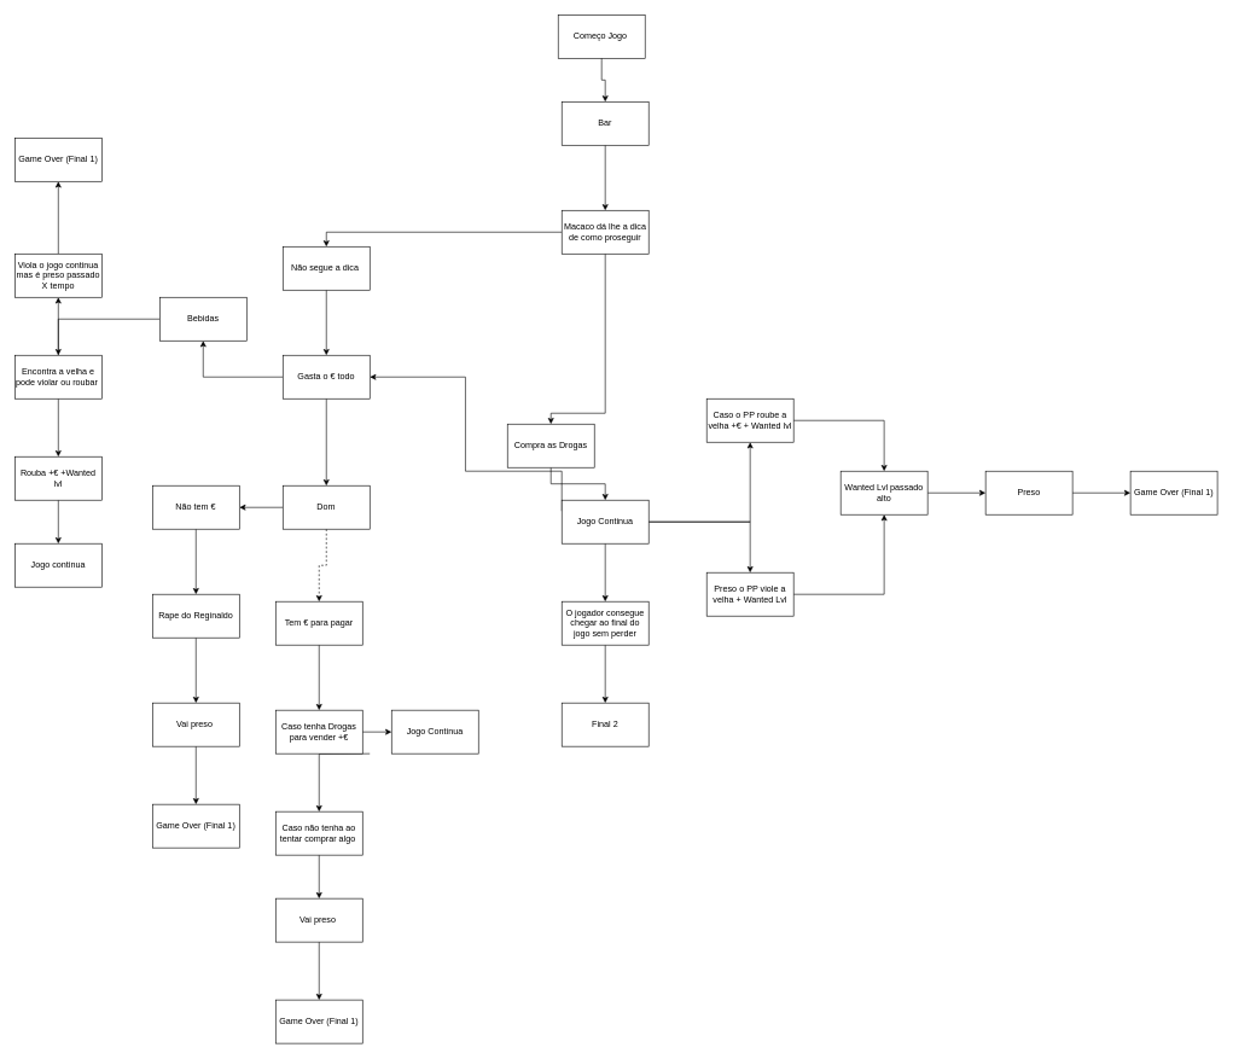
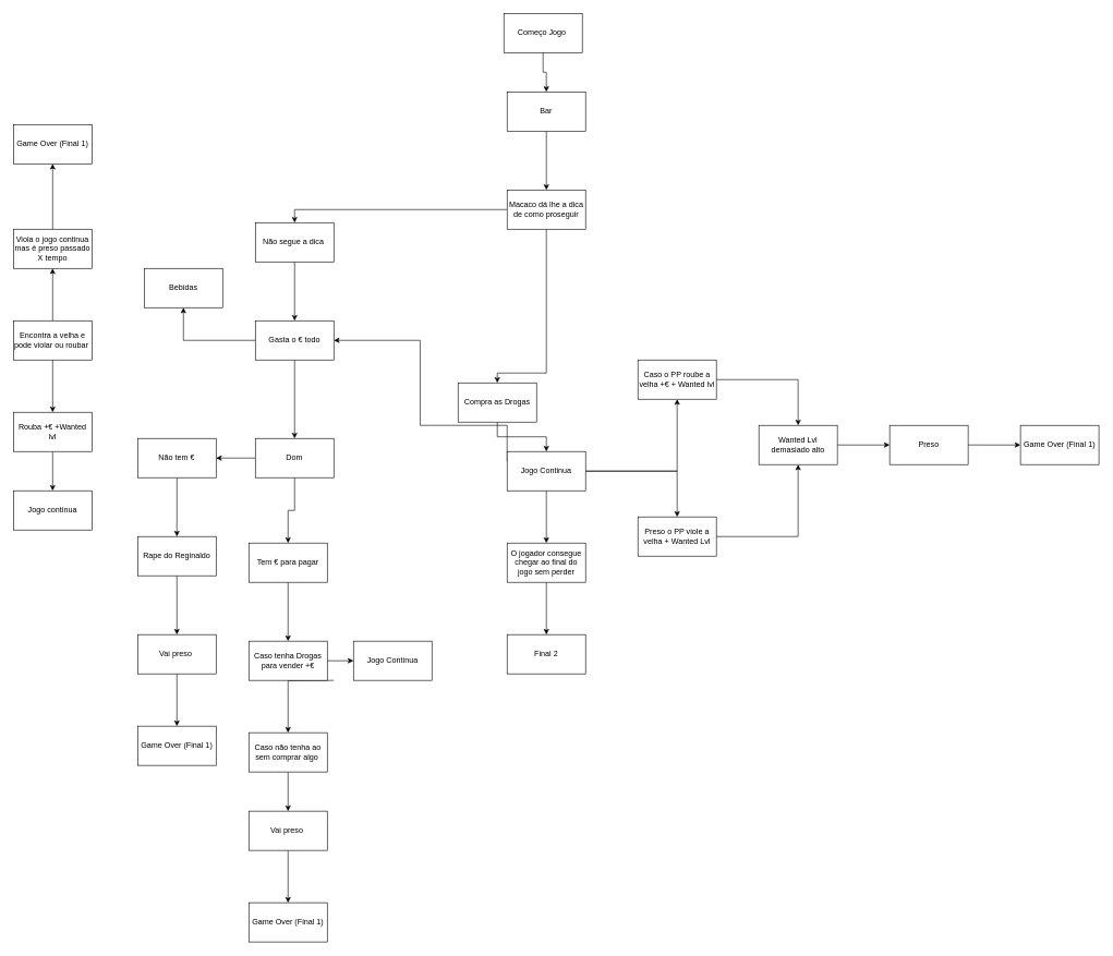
- <mxCell id="16" value="" style="edgeStyle=orthogonalEdgeStyle;rounded=0;orthogonalLoop=1;jettySize=auto;html=1;" edge="1" parent="1" source="17" target="20"><mxGeometry relative="1" as="geometry" /></mxCell>
- <mxCell id="58" value="Wanted Lvl passado alto" style="rounded=0;whiteSpace=wrap;html=1;" vertex="1" parent="1"><mxGeometry x="1160" y="650" width="120" height="60" as="geometry" /></mxCell>
+ <mxCell id="58" value="Wanted Lvl demasiado alto" style="rounded=0;whiteSpace=wrap;html=1;" vertex="1" parent="1"><mxGeometry x="1160" y="650" width="120" height="60" as="geometry" /></mxCell>
- <mxCell id="27" value="" style="edgeStyle=orthogonalEdgeStyle;rounded=0;orthogonalLoop=1;jettySize=auto;html=1;dashed=1;" edge="1" parent="1" source="29" target="31"><mxGeometry relative="1" as="geometry" /></mxCell>
+ <mxCell id="27" value="" style="edgeStyle=orthogonalEdgeStyle;rounded=0;orthogonalLoop=1;jettySize=auto;html=1;" edge="1" parent="1" source="29" target="31"><mxGeometry relative="1" as="geometry" /></mxCell>
- <mxCell id="43" value="Caso não tenha ao tentar comprar algo&amp;nbsp;" style="rounded=0;whiteSpace=wrap;html=1;" vertex="1" parent="1"><mxGeometry x="380" y="1120" width="120" height="60" as="geometry" /></mxCell>
+ <mxCell id="43" value="Caso não tenha ao sem comprar algo&amp;nbsp;" style="rounded=0;whiteSpace=wrap;html=1;" vertex="1" parent="1"><mxGeometry x="380" y="1120" width="120" height="60" as="geometry" /></mxCell>
